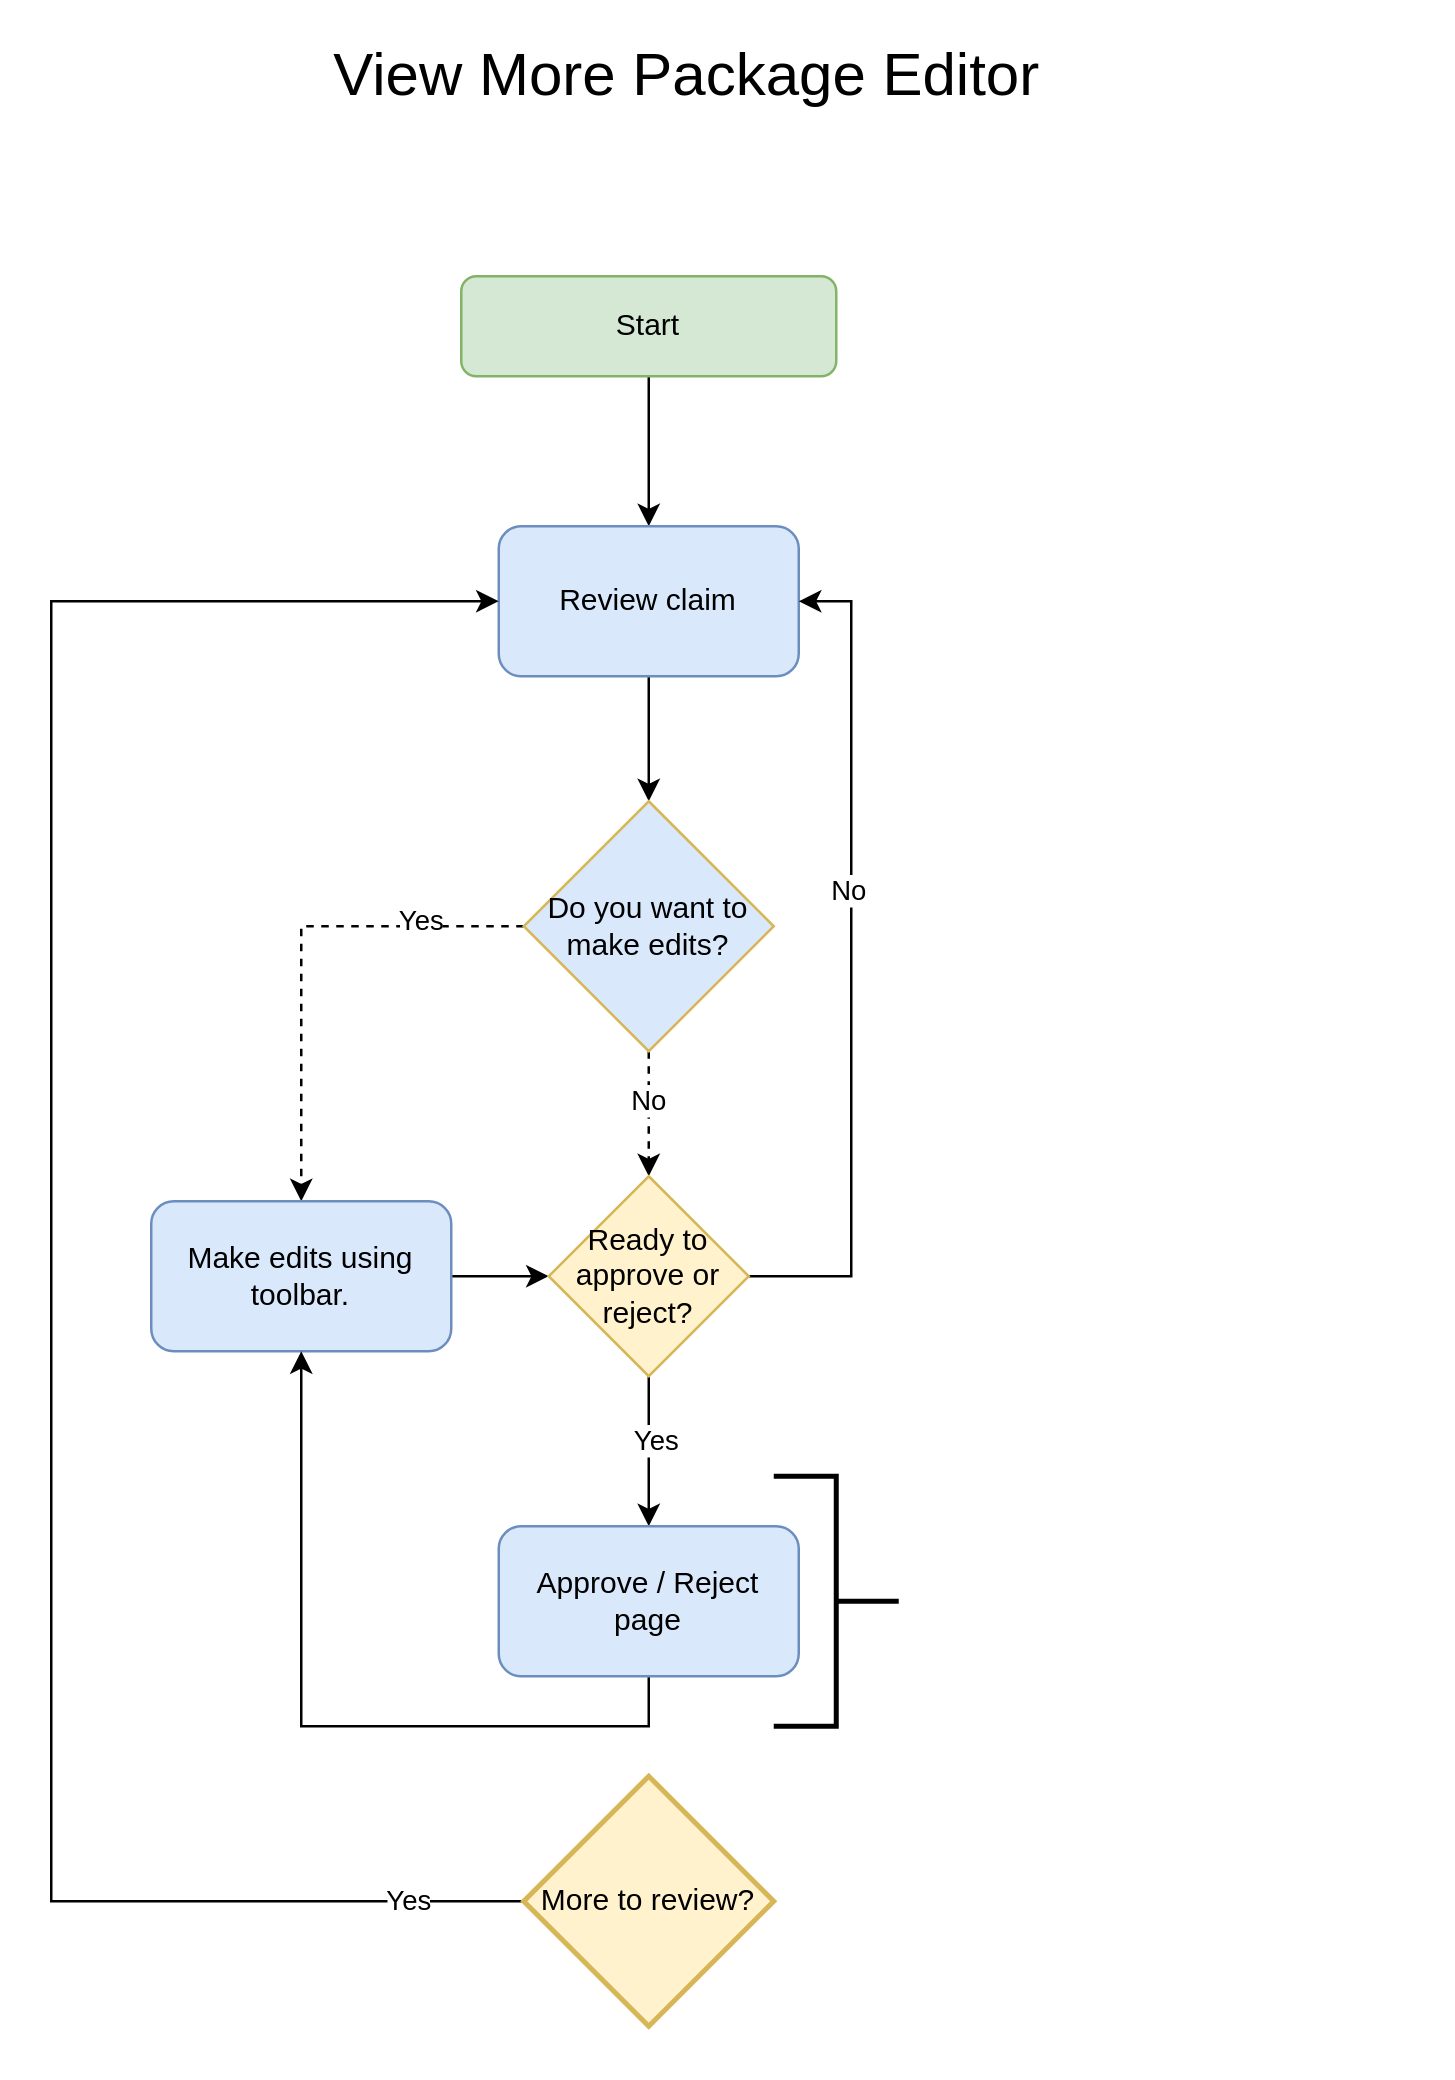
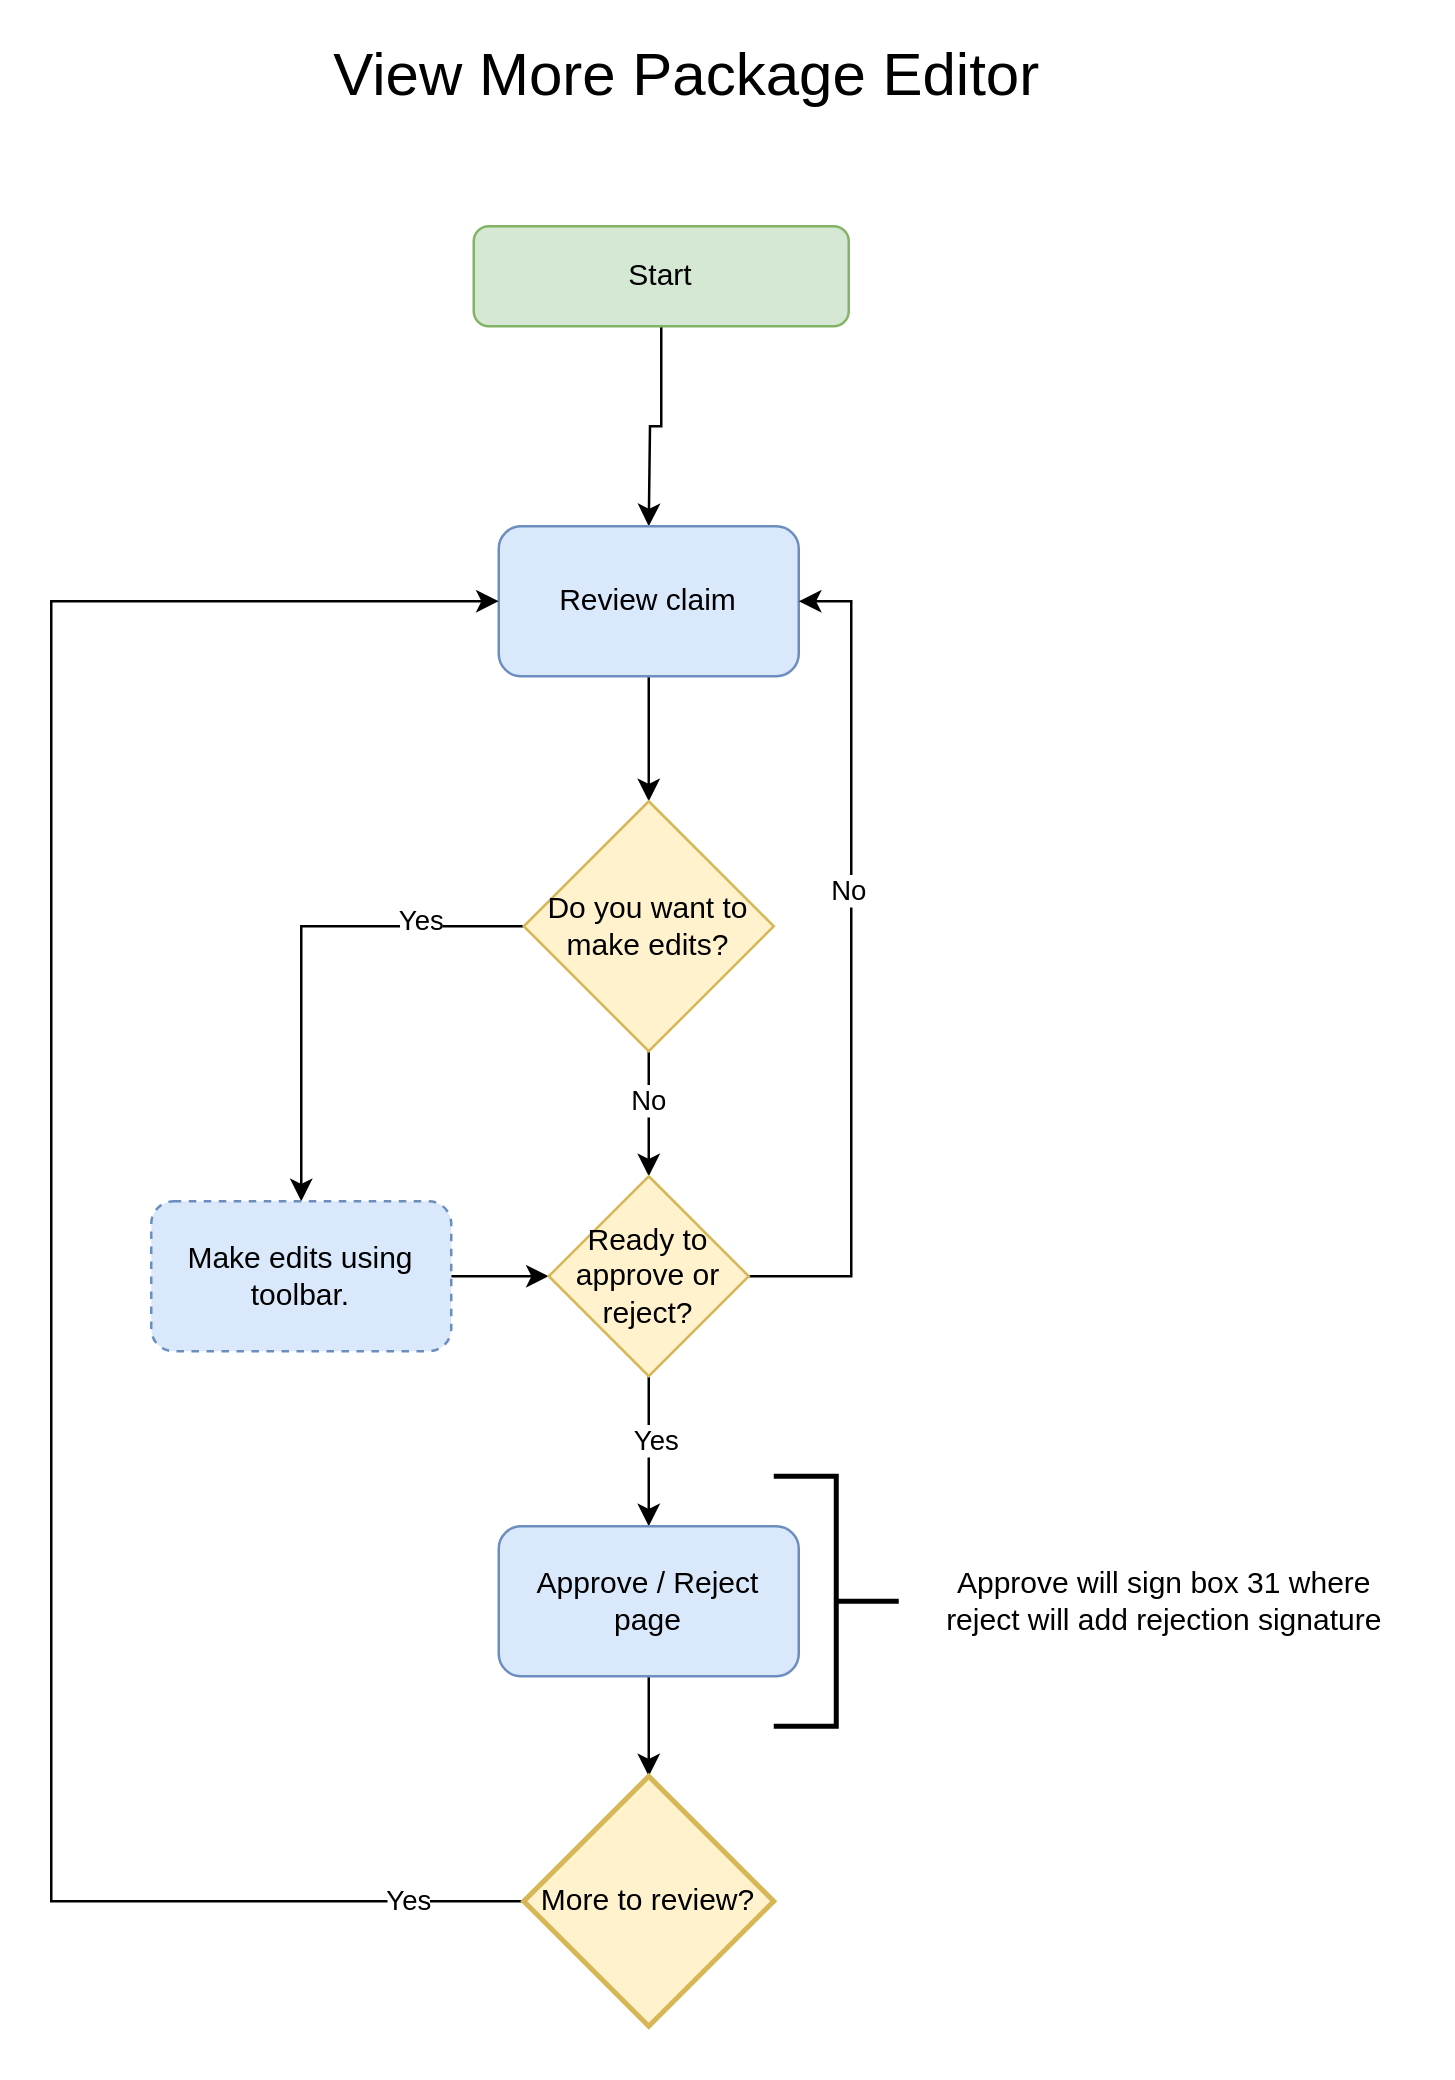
- <mxCell id="3" value="Start" style="rounded=1;whiteSpace=wrap;html=1;fontSize=12;glass=0;strokeWidth=1;shadow=0;fillColor=#d5e8d4;strokeColor=#82b366;" parent="1" vertex="1"><mxGeometry x="184" y="110" width="150" height="40" as="geometry" /></mxCell>
+ <mxCell id="3" value="Start" style="rounded=1;whiteSpace=wrap;html=1;fontSize=12;glass=0;strokeWidth=1;shadow=0;fillColor=#d5e8d4;strokeColor=#82b366;" parent="1" vertex="1"><mxGeometry x="189" y="90" width="150" height="40" as="geometry" /></mxCell>
- <mxCell id="11" value="Do you want to make edits?" style="rhombus;whiteSpace=wrap;html=1;fillColor=#dae8fc;strokeColor=#d6b656;" vertex="1" parent="1"><mxGeometry x="209" y="320" width="100" height="100" as="geometry" /></mxCell>
+ <mxCell id="11" value="Do you want to make edits?" style="rhombus;whiteSpace=wrap;html=1;fillColor=#fff2cc;strokeColor=#d6b656;" vertex="1" parent="1"><mxGeometry x="209" y="320" width="100" height="100" as="geometry" /></mxCell>
- <mxCell id="7" style="edgeStyle=orthogonalEdgeStyle;rounded=0;orthogonalLoop=1;jettySize=auto;html=1;exitX=0;exitY=0.5;exitDx=0;exitDy=0;entryX=0.5;entryY=0;entryDx=0;entryDy=0;dashed=1;" edge="1" parent="1" source="11" target="13"><mxGeometry relative="1" as="geometry" /></mxCell>
+ <mxCell id="7" style="edgeStyle=orthogonalEdgeStyle;rounded=0;orthogonalLoop=1;jettySize=auto;html=1;exitX=0;exitY=0.5;exitDx=0;exitDy=0;entryX=0.5;entryY=0;entryDx=0;entryDy=0;" edge="1" parent="1" source="11" target="13"><mxGeometry relative="1" as="geometry" /></mxCell>
- <mxCell id="9" style="edgeStyle=orthogonalEdgeStyle;rounded=0;orthogonalLoop=1;jettySize=auto;html=1;exitX=0.5;exitY=1;exitDx=0;exitDy=0;entryX=0.5;entryY=0;entryDx=0;entryDy=0;dashed=1;" edge="1" parent="1" source="11" target="18"><mxGeometry relative="1" as="geometry" /></mxCell>
+ <mxCell id="9" style="edgeStyle=orthogonalEdgeStyle;rounded=0;orthogonalLoop=1;jettySize=auto;html=1;exitX=0.5;exitY=1;exitDx=0;exitDy=0;entryX=0.5;entryY=0;entryDx=0;entryDy=0;" edge="1" parent="1" source="11" target="18"><mxGeometry relative="1" as="geometry" /></mxCell>
- <mxCell id="13" value="Make edits using toolbar." style="rounded=1;whiteSpace=wrap;html=1;fillColor=#dae8fc;strokeColor=#6c8ebf;" vertex="1" parent="1"><mxGeometry x="60" y="480" width="120" height="60" as="geometry" /></mxCell>
+ <mxCell id="13" value="Make edits using toolbar." style="rounded=1;whiteSpace=wrap;html=1;fillColor=#dae8fc;strokeColor=#6c8ebf;dashed=1;" vertex="1" parent="1"><mxGeometry x="60" y="480" width="120" height="60" as="geometry" /></mxCell>
+ <mxCell id="22" value="Approve will sign box 31 where &lt;br&gt;reject will add rejection signature" style="text;html=1;align=center;verticalAlign=middle;resizable=0;points=[];autosize=1;" vertex="1" parent="1"><mxGeometry x="370" y="625" width="190" height="30" as="geometry" /></mxCell>
- <mxCell id="19" style="edgeStyle=orthogonalEdgeStyle;rounded=0;orthogonalLoop=1;jettySize=auto;html=1;exitX=0.5;exitY=1;exitDx=0;exitDy=0;" edge="1" parent="1" source="20" target="13"><mxGeometry relative="1" as="geometry" /></mxCell>
+ <mxCell id="19" style="edgeStyle=orthogonalEdgeStyle;rounded=0;orthogonalLoop=1;jettySize=auto;html=1;exitX=0.5;exitY=1;exitDx=0;exitDy=0;entryX=0.5;entryY=0;entryDx=0;entryDy=0;entryPerimeter=0;" edge="1" parent="1" source="20" target="25"><mxGeometry relative="1" as="geometry" /></mxCell>
